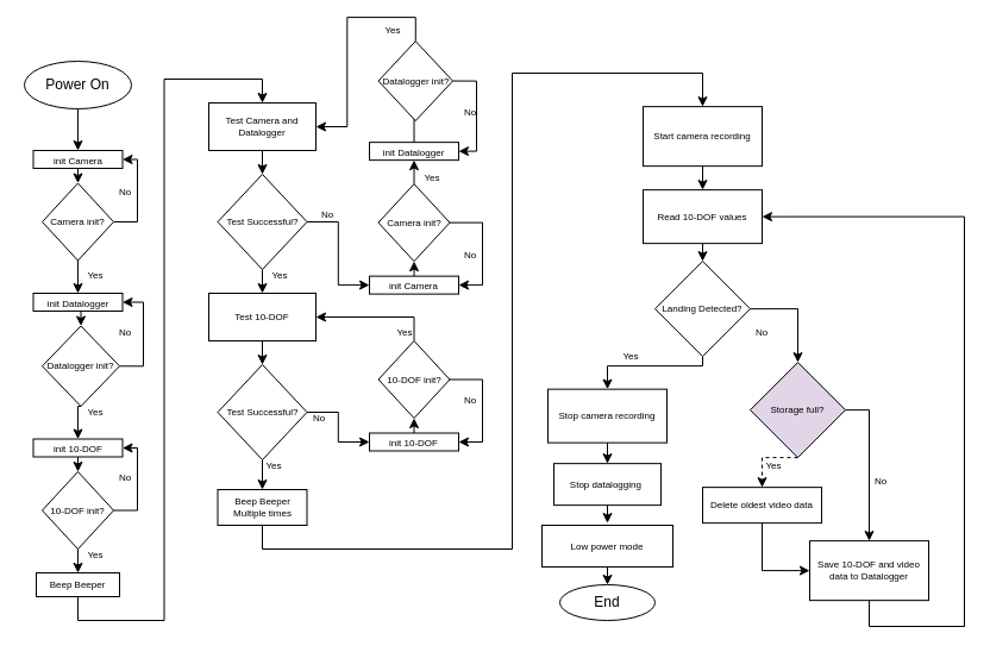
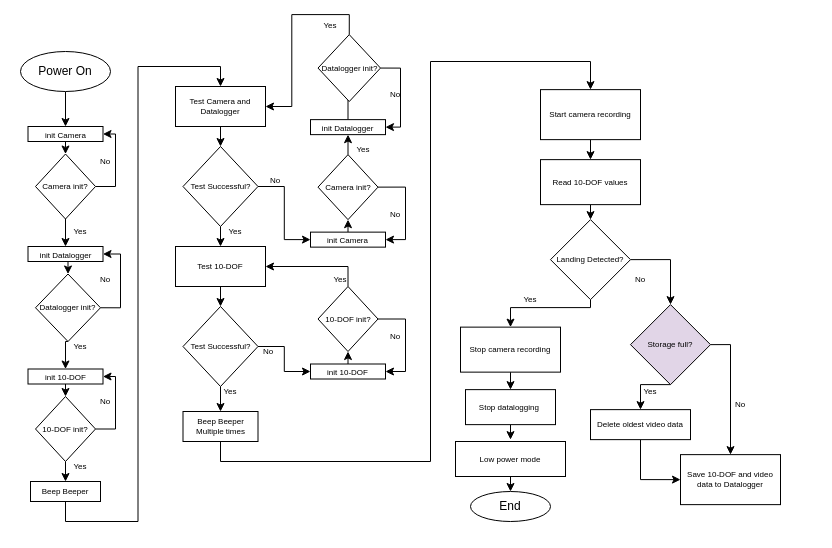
- <mxCell id="19" style="edgeStyle=orthogonalEdgeStyle;rounded=0;orthogonalLoop=1;jettySize=auto;html=1;exitX=0.5;exitY=1;exitDx=0;exitDy=0;fontSize=8;entryX=1;entryY=0.5;entryDx=0;entryDy=0;" edge="1" parent="1" source="20" target="22"><mxGeometry relative="1" as="geometry"><mxPoint x="725" y="196" as="targetPoint" /><Array as="points"><mxPoint x="730" y="526" /><mxPoint x="810" y="526" /><mxPoint x="810" y="181" /><mxPoint x="640" y="181" /></Array></mxGeometry></mxCell>
- <mxCell id="27" style="edgeStyle=orthogonalEdgeStyle;rounded=0;orthogonalLoop=1;jettySize=auto;html=1;exitX=0.5;exitY=1;exitDx=0;exitDy=0;entryX=0.5;entryY=0;entryDx=0;entryDy=0;fontSize=8;dashed=1;" edge="1" parent="1" source="28" target="30"><mxGeometry relative="1" as="geometry"><Array as="points"><mxPoint x="640" y="384.13" /></Array></mxGeometry></mxCell>
+ <mxCell id="27" style="edgeStyle=orthogonalEdgeStyle;rounded=0;orthogonalLoop=1;jettySize=auto;html=1;exitX=0.5;exitY=1;exitDx=0;exitDy=0;entryX=0.5;entryY=0;entryDx=0;entryDy=0;fontSize=8;" edge="1" parent="1" source="28" target="30"><mxGeometry relative="1" as="geometry"><Array as="points"><mxPoint x="640" y="384.13" /></Array></mxGeometry></mxCell>
